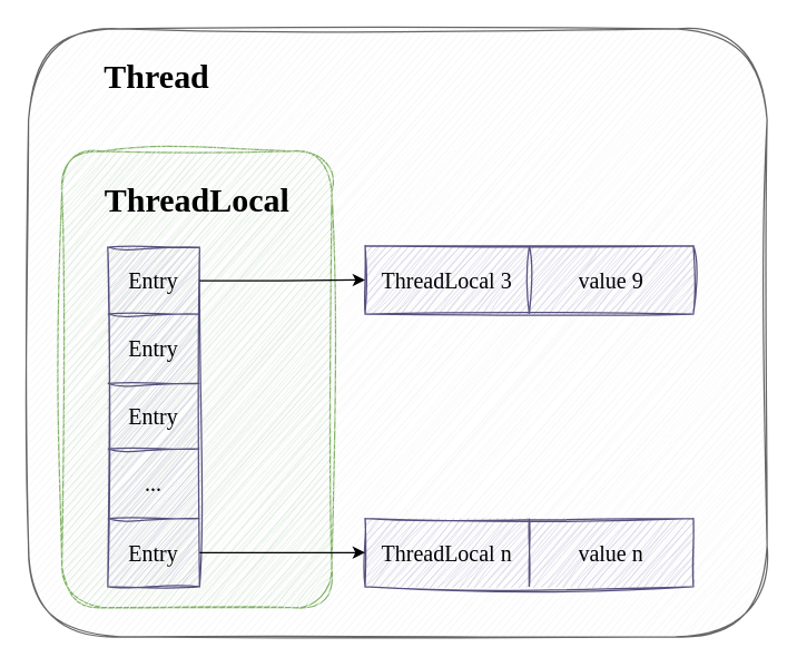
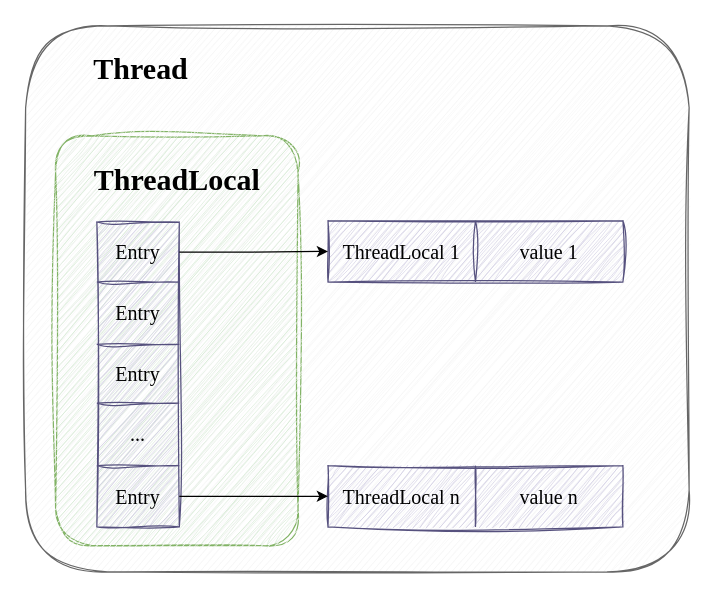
- <mxCell id="19" value="&lt;font face=&quot;Comic Sans MS&quot;&gt;ThreadLocal 3&lt;/font&gt;" style="shape=partialRectangle;html=1;whiteSpace=wrap;connectable=0;strokeColor=inherit;overflow=hidden;fillColor=none;top=0;left=0;bottom=0;right=0;pointerEvents=1;fontSize=16;" vertex="1" parent="18"><mxGeometry width="118" height="49" as="geometry"><mxRectangle width="118" height="49" as="alternateBounds" /></mxGeometry></mxCell>
+ <mxCell id="19" value="&lt;font face=&quot;Comic Sans MS&quot;&gt;ThreadLocal 1&lt;/font&gt;" style="shape=partialRectangle;html=1;whiteSpace=wrap;connectable=0;strokeColor=inherit;overflow=hidden;fillColor=none;top=0;left=0;bottom=0;right=0;pointerEvents=1;fontSize=16;" vertex="1" parent="18"><mxGeometry width="118" height="49" as="geometry"><mxRectangle width="118" height="49" as="alternateBounds" /></mxGeometry></mxCell>
- <mxCell id="20" value="&lt;font face=&quot;Comic Sans MS&quot;&gt;value 9&lt;/font&gt;" style="shape=partialRectangle;html=1;whiteSpace=wrap;connectable=0;strokeColor=inherit;overflow=hidden;fillColor=none;top=0;left=0;bottom=0;right=0;pointerEvents=1;fontSize=16;" vertex="1" parent="18"><mxGeometry x="118" width="118" height="49" as="geometry"><mxRectangle width="118" height="49" as="alternateBounds" /></mxGeometry></mxCell>
+ <mxCell id="20" value="&lt;font face=&quot;Comic Sans MS&quot;&gt;value 1&lt;/font&gt;" style="shape=partialRectangle;html=1;whiteSpace=wrap;connectable=0;strokeColor=inherit;overflow=hidden;fillColor=none;top=0;left=0;bottom=0;right=0;pointerEvents=1;fontSize=16;" vertex="1" parent="18"><mxGeometry x="118" width="118" height="49" as="geometry"><mxRectangle width="118" height="49" as="alternateBounds" /></mxGeometry></mxCell>
